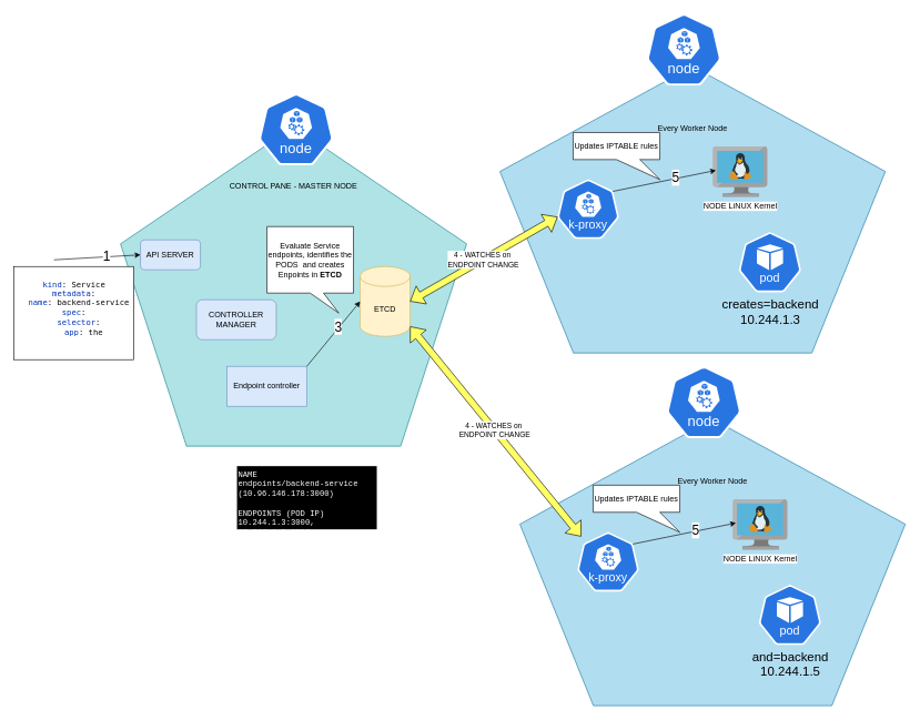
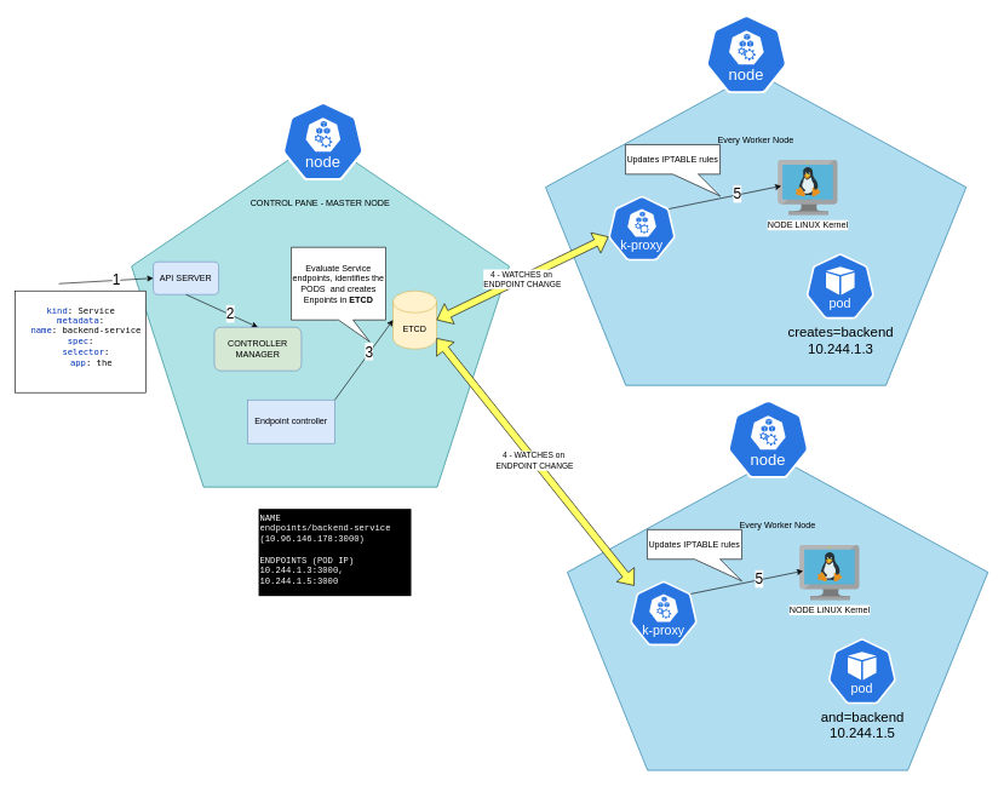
+ <mxCell id="26" value="" style="endArrow=classic;html=1;rounded=0;entryX=0.5;entryY=0;entryDx=0;entryDy=0;exitX=0.5;exitY=1;exitDx=0;exitDy=0;" parent="1" source="21" target="28" edge="1"><mxGeometry width="50" height="50" relative="1" as="geometry"><mxPoint x="90" y="400" as="sourcePoint" /><mxPoint x="220" y="400" as="targetPoint" /></mxGeometry></mxCell>
+ <mxCell id="27" value="2" style="edgeLabel;html=1;align=center;verticalAlign=middle;resizable=0;points=[];fontSize=20;" parent="26" vertex="1" connectable="0"><mxGeometry x="0.212" y="2" relative="1" as="geometry"><mxPoint as="offset" /></mxGeometry></mxCell>
- <mxCell id="25" value="ETCD" style="shape=cylinder3;whiteSpace=wrap;html=1;boundedLbl=1;backgroundOutline=1;size=15;fillColor=#fff2cc;strokeColor=#d6b656;" parent="1" vertex="1"><mxGeometry x="540" y="400" width="75" height="105" as="geometry" /></mxCell>
+ <mxCell id="25" value="ETCD" style="shape=cylinder3;whiteSpace=wrap;html=1;boundedLbl=1;backgroundOutline=1;size=15;fillColor=#fff2cc;strokeColor=#d6b656;" parent="1" vertex="1"><mxGeometry x="540" y="400" width="60" height="80" as="geometry" /></mxCell>
- <mxCell id="28" value="CONTROLLER MANAGER" style="rounded=1;whiteSpace=wrap;html=1;fillColor=#dae8fc;strokeColor=#6c8ebf;" parent="1" vertex="1"><mxGeometry x="294" y="450" width="120" height="60" as="geometry" /></mxCell>
+ <mxCell id="28" value="CONTROLLER MANAGER" style="rounded=1;whiteSpace=wrap;html=1;fillColor=#d5e8d4;strokeColor=#6c8ebf;" parent="1" vertex="1"><mxGeometry x="294" y="450" width="120" height="60" as="geometry" /></mxCell>
- <mxCell id="33" value="NAME                        &#10;endpoints/backend-service (10.96.146.178:3000)&#10;&#10;ENDPOINTS (POD IP)          &#10;10.244.1.3:3000,&#10;10.244.1.5:3000   " style="text;whiteSpace=wrap;fontFamily=Courier New;fillColor=#000000;fontColor=#FFFFFF;" parent="1" vertex="1"><mxGeometry x="355" y="700" width="210" height="95" as="geometry" /></mxCell>
+ <mxCell id="33" value="NAME                        &#10;endpoints/backend-service (10.96.146.178:3000)&#10;&#10;ENDPOINTS (POD IP)          &#10;10.244.1.3:3000,&#10;10.244.1.5:3000   " style="text;whiteSpace=wrap;fontFamily=Courier New;fillColor=#000000;fontColor=#FFFFFF;" parent="1" vertex="1"><mxGeometry x="355" y="700" width="210" height="120" as="geometry" /></mxCell>
